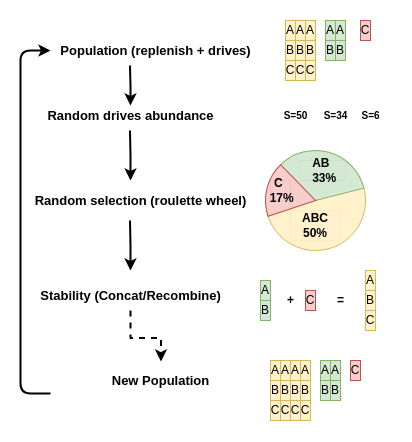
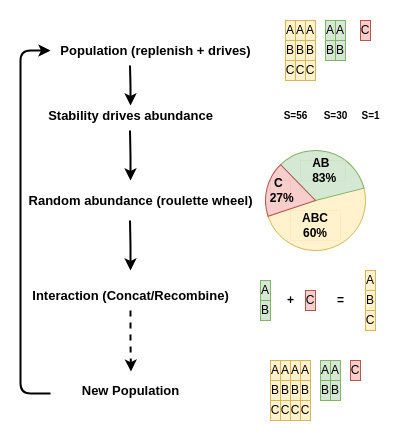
- <mxCell id="45" value="&lt;span style=&quot;font-size: 13px;&quot;&gt;&lt;b&gt;Random drives abundance&lt;/b&gt;&lt;/span&gt;" style="text;html=1;align=center;verticalAlign=middle;resizable=0;points=[];autosize=1;strokeColor=none;fillColor=none;" vertex="1" parent="1"><mxGeometry x="35" y="100" width="190" height="30" as="geometry" /></mxCell>
+ <mxCell id="45" value="&lt;span style=&quot;font-size: 13px;&quot;&gt;&lt;b&gt;Stability drives abundance&lt;/b&gt;&lt;/span&gt;" style="text;html=1;align=center;verticalAlign=middle;resizable=0;points=[];autosize=1;strokeColor=none;fillColor=none;" vertex="1" parent="1"><mxGeometry x="35" y="100" width="190" height="30" as="geometry" /></mxCell>
- <mxCell id="41" value="&lt;b&gt;&lt;font style=&quot;font-size: 10px;&quot;&gt;S=50&lt;/font&gt;&lt;/b&gt;" style="text;html=1;align=center;verticalAlign=middle;resizable=0;points=[];autosize=1;strokeColor=none;fillColor=none;" vertex="1" parent="1"><mxGeometry x="270" y="100" width="50" height="30" as="geometry" /></mxCell>
+ <mxCell id="41" value="&lt;b&gt;&lt;font style=&quot;font-size: 10px;&quot;&gt;S=56&lt;/font&gt;&lt;/b&gt;" style="text;html=1;align=center;verticalAlign=middle;resizable=0;points=[];autosize=1;strokeColor=none;fillColor=none;" vertex="1" parent="1"><mxGeometry x="270" y="100" width="50" height="30" as="geometry" /></mxCell>
- <mxCell id="42" value="&lt;b&gt;&lt;font style=&quot;font-size: 10px;&quot;&gt;S=34&lt;/font&gt;&lt;/b&gt;" style="text;html=1;align=center;verticalAlign=middle;resizable=0;points=[];autosize=1;strokeColor=none;fillColor=none;" vertex="1" parent="1"><mxGeometry x="310" y="100" width="50" height="30" as="geometry" /></mxCell>
+ <mxCell id="42" value="&lt;b&gt;&lt;font style=&quot;font-size: 10px;&quot;&gt;S=30&lt;/font&gt;&lt;/b&gt;" style="text;html=1;align=center;verticalAlign=middle;resizable=0;points=[];autosize=1;strokeColor=none;fillColor=none;" vertex="1" parent="1"><mxGeometry x="310" y="100" width="50" height="30" as="geometry" /></mxCell>
- <mxCell id="43" value="&lt;b&gt;&lt;font style=&quot;font-size: 10px;&quot;&gt;S=6&lt;/font&gt;&lt;/b&gt;" style="text;html=1;align=center;verticalAlign=middle;resizable=0;points=[];autosize=1;strokeColor=none;fillColor=none;" vertex="1" parent="1"><mxGeometry x="350" y="100" width="40" height="30" as="geometry" /></mxCell>
+ <mxCell id="43" value="&lt;b&gt;&lt;font style=&quot;font-size: 10px;&quot;&gt;S=1&lt;/font&gt;&lt;/b&gt;" style="text;html=1;align=center;verticalAlign=middle;resizable=0;points=[];autosize=1;strokeColor=none;fillColor=none;" vertex="1" parent="1"><mxGeometry x="350" y="100" width="40" height="30" as="geometry" /></mxCell>
- <mxCell id="39" value="AB&amp;nbsp; &amp;nbsp;33%" style="shape=rect;strokeWidth=0;fontStyle=1;html=1;whiteSpace=wrap;align=center;fillColor=#d5e8d4;strokeColor=#82b366;" vertex="1" parent="1"><mxGeometry x="300" y="160" width="45" height="20" as="geometry" /></mxCell>
+ <mxCell id="39" value="AB&amp;nbsp; &amp;nbsp;83%" style="shape=rect;strokeWidth=0;fontStyle=1;html=1;whiteSpace=wrap;align=center;fillColor=#d5e8d4;strokeColor=#82b366;" vertex="1" parent="1"><mxGeometry x="300" y="160" width="45" height="20" as="geometry" /></mxCell>
- <mxCell id="7" value="C&amp;nbsp;&lt;div&gt;&amp;nbsp;17%&lt;/div&gt;" style="shape=rect;strokeWidth=0;fontStyle=1;html=1;whiteSpace=wrap;align=center;fillColor=#f8cecc;strokeColor=#b85450;" vertex="1" parent="1"><mxGeometry x="270" y="180" width="20" height="20" as="geometry" /></mxCell>
+ <mxCell id="7" value="C&amp;nbsp;&lt;div&gt;&amp;nbsp;27%&lt;/div&gt;" style="shape=rect;strokeWidth=0;fontStyle=1;html=1;whiteSpace=wrap;align=center;fillColor=#f8cecc;strokeColor=#b85450;" vertex="1" parent="1"><mxGeometry x="270" y="180" width="20" height="20" as="geometry" /></mxCell>
- <mxCell id="10" value="&lt;b&gt;&lt;font style=&quot;font-size: 13px;&quot;&gt;Random selection (roulette wheel)&lt;/font&gt;&lt;/b&gt;" style="text;html=1;align=center;verticalAlign=middle;resizable=0;points=[];autosize=1;strokeColor=none;fillColor=none;" vertex="1" parent="1"><mxGeometry x="20" y="185" width="240" height="30" as="geometry" /></mxCell>
+ <mxCell id="10" value="&lt;b&gt;&lt;font style=&quot;font-size: 13px;&quot;&gt;Random abundance (roulette wheel)&lt;/font&gt;&lt;/b&gt;" style="text;html=1;align=center;verticalAlign=middle;resizable=0;points=[];autosize=1;strokeColor=none;fillColor=none;" vertex="1" parent="1"><mxGeometry x="20" y="185" width="240" height="30" as="geometry" /></mxCell>
- <mxCell id="5" value="ABC 50%" style="shape=rect;strokeWidth=0;fontStyle=1;html=1;whiteSpace=wrap;align=center;fillColor=#fff2cc;strokeColor=#d6b656;" vertex="1" parent="1"><mxGeometry x="290" y="210" width="50" height="30" as="geometry" /></mxCell>
+ <mxCell id="5" value="ABC 60%" style="shape=rect;strokeWidth=0;fontStyle=1;html=1;whiteSpace=wrap;align=center;fillColor=#fff2cc;strokeColor=#d6b656;" vertex="1" parent="1"><mxGeometry x="290" y="210" width="50" height="30" as="geometry" /></mxCell>
- <mxCell id="12" value="&lt;b&gt;&lt;font style=&quot;font-size: 13px;&quot;&gt;Stability (Concat/Recombine)&lt;/font&gt;&lt;/b&gt;" style="text;html=1;align=center;verticalAlign=middle;resizable=0;points=[];autosize=1;strokeColor=none;fillColor=none;" vertex="1" parent="1"><mxGeometry x="20" y="280" width="220" height="30" as="geometry" /></mxCell>
+ <mxCell id="12" value="&lt;b&gt;&lt;font style=&quot;font-size: 13px;&quot;&gt;Interaction (Concat/Recombine)&lt;/font&gt;&lt;/b&gt;" style="text;html=1;align=center;verticalAlign=middle;resizable=0;points=[];autosize=1;strokeColor=none;fillColor=none;" vertex="1" parent="1"><mxGeometry x="20" y="280" width="220" height="30" as="geometry" /></mxCell>
- <mxCell id="13" value="&lt;b&gt;&lt;font style=&quot;font-size: 13px;&quot;&gt;New Population&lt;/font&gt;&lt;/b&gt;" style="text;html=1;align=center;verticalAlign=middle;resizable=0;points=[];autosize=1;strokeColor=none;fillColor=none;" vertex="1" parent="1"><mxGeometry x="100" y="365" width="120" height="30" as="geometry" /></mxCell>
+ <mxCell id="13" value="&lt;b&gt;&lt;font style=&quot;font-size: 13px;&quot;&gt;New Population&lt;/font&gt;&lt;/b&gt;" style="text;html=1;align=center;verticalAlign=middle;resizable=0;points=[];autosize=1;strokeColor=none;fillColor=none;" vertex="1" parent="1"><mxGeometry x="70" y="375" width="120" height="30" as="geometry" /></mxCell>
